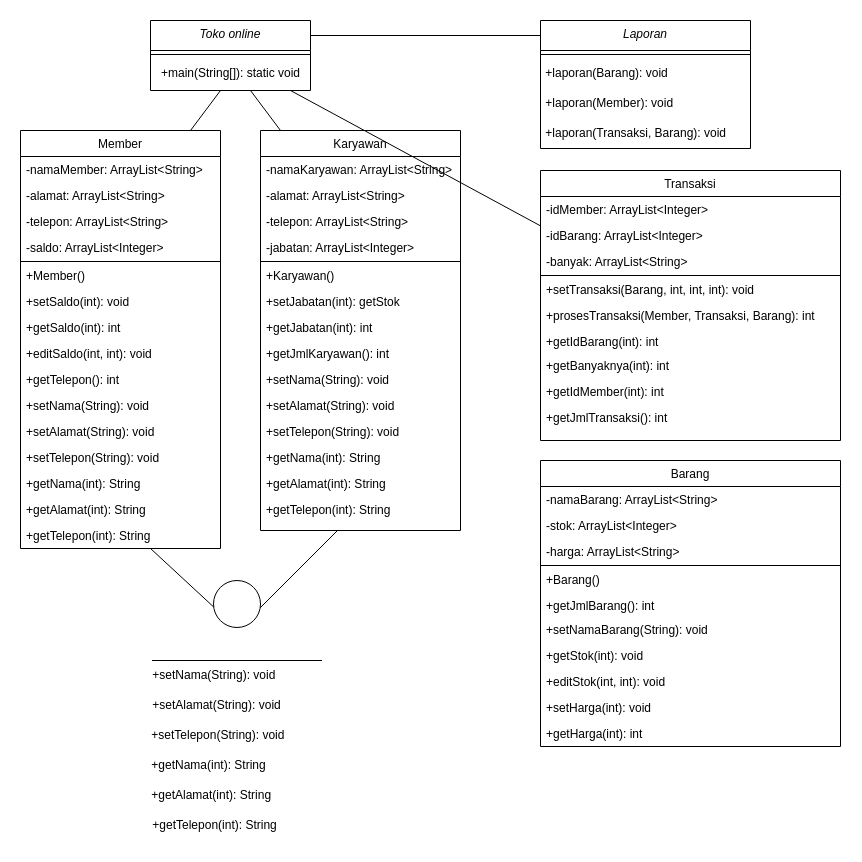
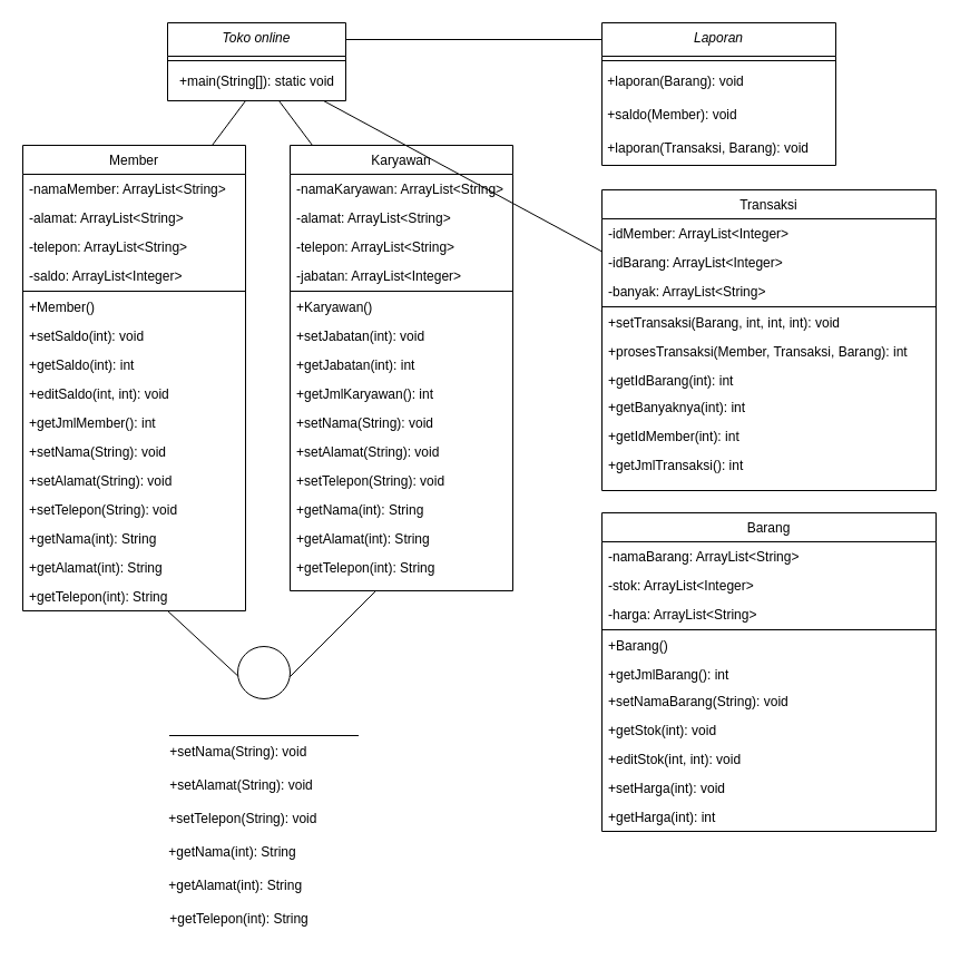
- <mxCell id="44" value="&amp;nbsp;+laporan(Member): void" style="text;html=1;align=left;verticalAlign=middle;resizable=0;points=[];autosize=1;strokeColor=none;fillColor=none;" vertex="1" parent="41"><mxGeometry y="68" width="210" height="30" as="geometry" /></mxCell>
+ <mxCell id="44" value="&amp;nbsp;+saldo(Member): void" style="text;html=1;align=left;verticalAlign=middle;resizable=0;points=[];autosize=1;strokeColor=none;fillColor=none;" vertex="1" parent="41"><mxGeometry y="68" width="210" height="30" as="geometry" /></mxCell>
- <mxCell id="31" value="+setJabatan(int): getStok" style="text;align=left;verticalAlign=top;spacingLeft=4;spacingRight=4;overflow=hidden;rotatable=0;points=[[0,0.5],[1,0.5]];portConstraint=eastwest;" vertex="1" parent="24"><mxGeometry y="158" width="200" height="26" as="geometry" /></mxCell>
+ <mxCell id="31" value="+setJabatan(int): void" style="text;align=left;verticalAlign=top;spacingLeft=4;spacingRight=4;overflow=hidden;rotatable=0;points=[[0,0.5],[1,0.5]];portConstraint=eastwest;" vertex="1" parent="24"><mxGeometry y="158" width="200" height="26" as="geometry" /></mxCell>
- <mxCell id="15" value="+getTelepon(): int" style="text;align=left;verticalAlign=top;spacingLeft=4;spacingRight=4;overflow=hidden;rotatable=0;points=[[0,0.5],[1,0.5]];portConstraint=eastwest;" vertex="1" parent="5"><mxGeometry y="236" width="200" height="26" as="geometry" /></mxCell>
+ <mxCell id="15" value="+getJmlMember(): int" style="text;align=left;verticalAlign=top;spacingLeft=4;spacingRight=4;overflow=hidden;rotatable=0;points=[[0,0.5],[1,0.5]];portConstraint=eastwest;" vertex="1" parent="5"><mxGeometry y="236" width="200" height="26" as="geometry" /></mxCell>
